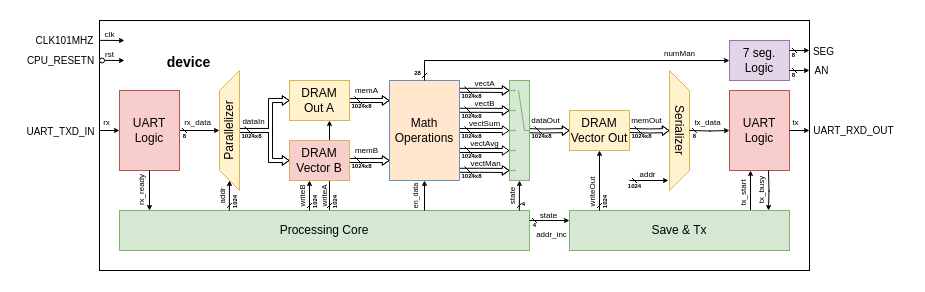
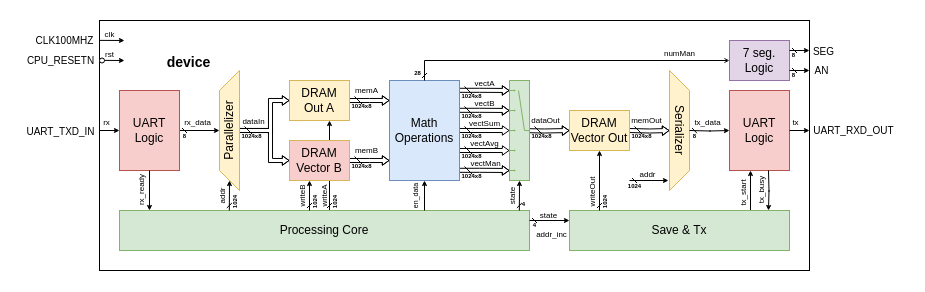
- <mxCell id="93" value="CLK101MHZ" style="text;html=1;align=center;verticalAlign=middle;resizable=0;points=[];autosize=1;strokeColor=none;fillColor=none;fontSize=10;" parent="1" vertex="1"><mxGeometry x="29" y="30" width="70" height="20" as="geometry" /></mxCell>
+ <mxCell id="93" value="CLK100MHZ" style="text;html=1;align=center;verticalAlign=middle;resizable=0;points=[];autosize=1;strokeColor=none;fillColor=none;fontSize=10;" parent="1" vertex="1"><mxGeometry x="29" y="30" width="70" height="20" as="geometry" /></mxCell>
- <mxCell id="48" style="edgeStyle=orthogonalEdgeStyle;rounded=0;orthogonalLoop=1;jettySize=auto;html=1;exitX=0.5;exitY=0;exitDx=0;exitDy=0;endSize=3;startSize=3;startArrow=dash;startFill=0;entryX=0;entryY=0.5;entryDx=0;entryDy=0;" parent="1" source="29" target="51" edge="1"><mxGeometry relative="1" as="geometry"><mxPoint x="554" y="230" as="sourcePoint" /><mxPoint x="729" y="220" as="targetPoint" /></mxGeometry></mxCell>
+ <mxCell id="48" style="edgeStyle=orthogonalEdgeStyle;rounded=0;orthogonalLoop=1;jettySize=auto;html=1;exitX=0.5;exitY=0;exitDx=0;exitDy=0;endSize=3;startSize=3;startArrow=dash;startFill=0;entryX=0;entryY=0.5;entryDx=0;entryDy=0;endArrow=open;" parent="1" source="29" target="51" edge="1"><mxGeometry relative="1" as="geometry"><mxPoint x="554" y="230" as="sourcePoint" /><mxPoint x="729" y="220" as="targetPoint" /></mxGeometry></mxCell>
- <mxCell id="29" value="Math&lt;br&gt;Operations&lt;br&gt;" style="rounded=0;whiteSpace=wrap;html=1;fillColor=#ffe6cc;strokeColor=#6c8ebf;" parent="1" vertex="1"><mxGeometry x="389" y="80" width="70" height="100" as="geometry" /></mxCell>
+ <mxCell id="29" value="Math&lt;br&gt;Operations&lt;br&gt;" style="rounded=0;whiteSpace=wrap;html=1;fillColor=#dae8fc;strokeColor=#6c8ebf;" parent="1" vertex="1"><mxGeometry x="389" y="80" width="70" height="100" as="geometry" /></mxCell>
